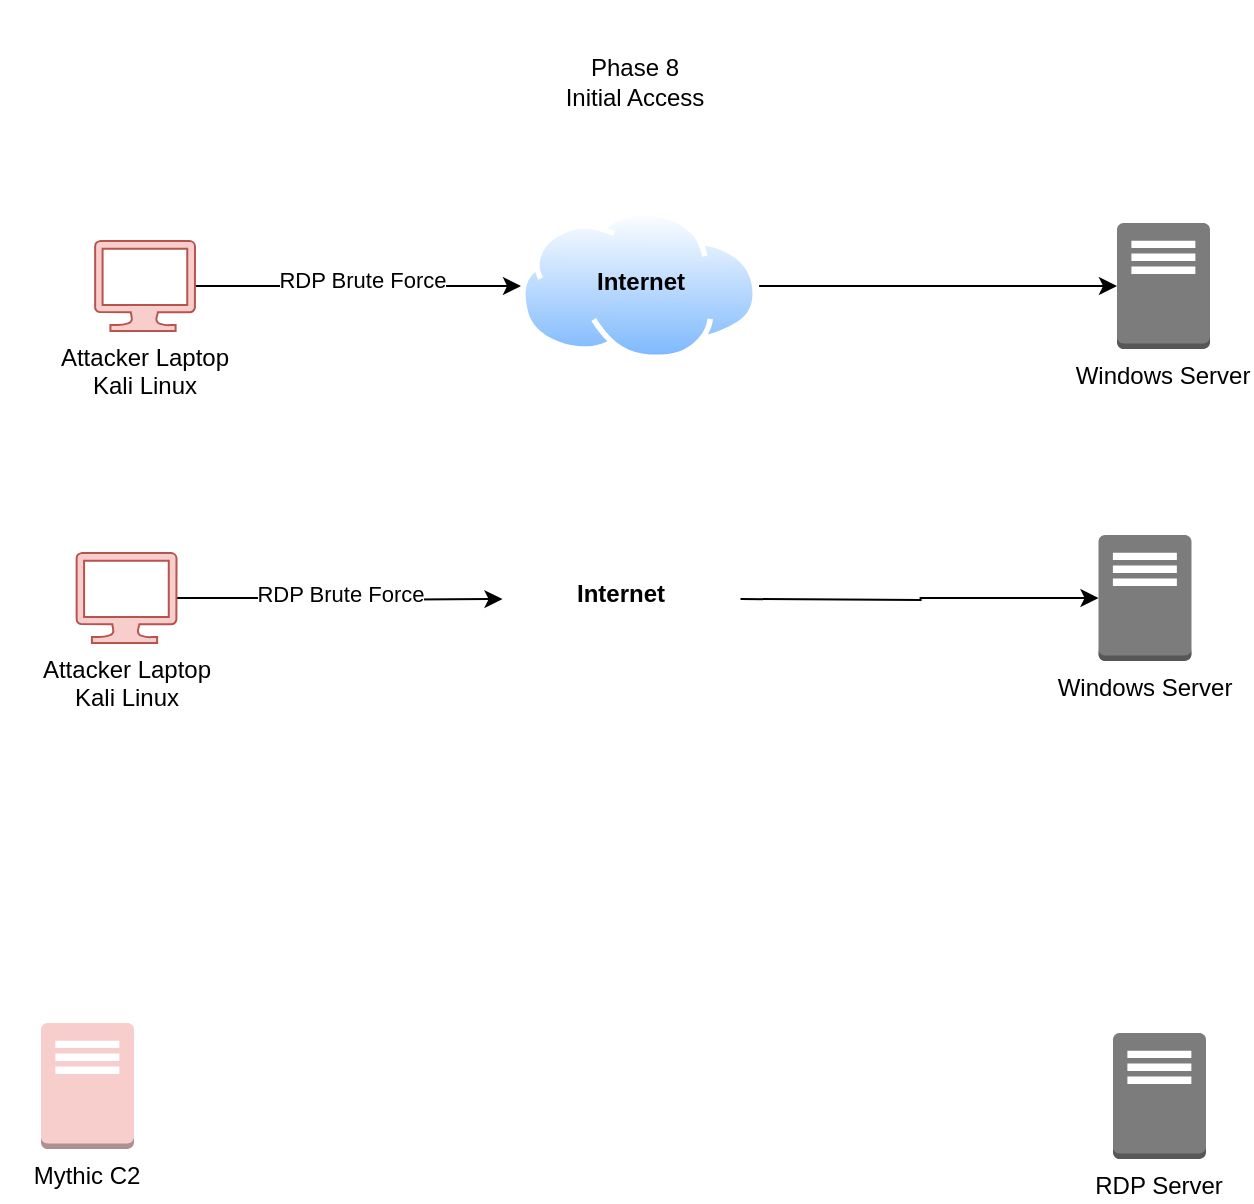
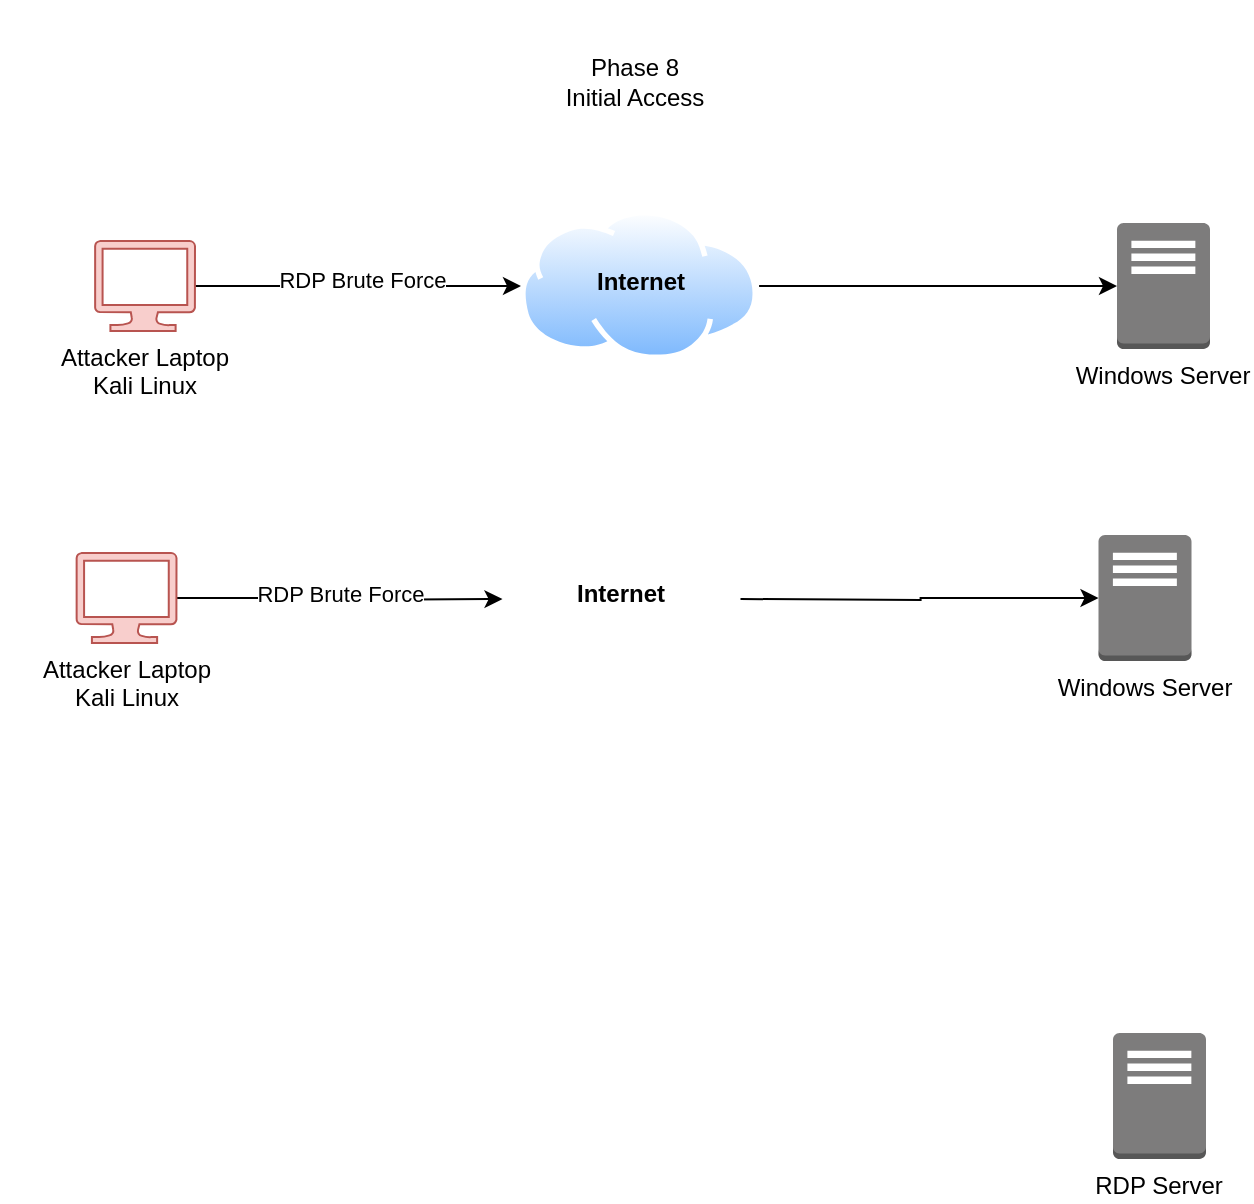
- <mxCell id="2" value="Mythic C2" style="outlineConnect=0;dashed=0;verticalLabelPosition=bottom;verticalAlign=top;align=center;html=1;shape=mxgraph.aws3.traditional_server;fillColor=#f8cecc;strokeColor=#b85450;" vertex="1" parent="1"><mxGeometry x="20" y="511" width="46.5" height="63" as="geometry" /></mxCell>
